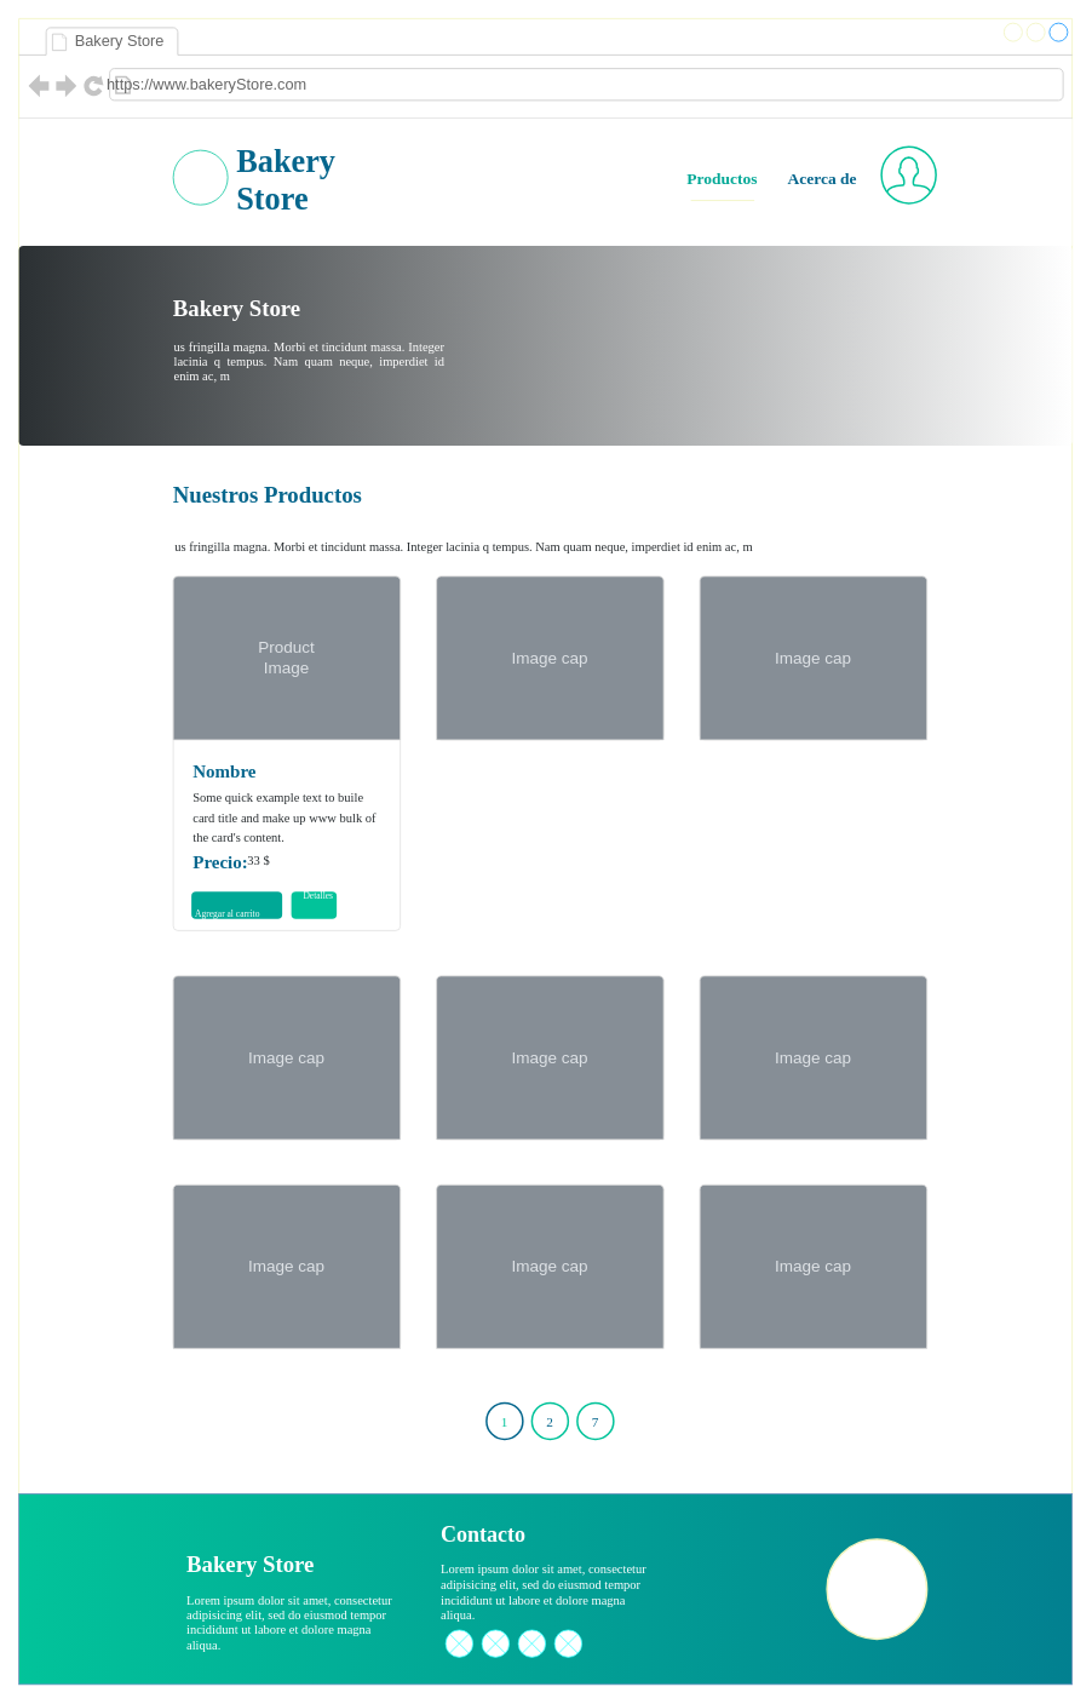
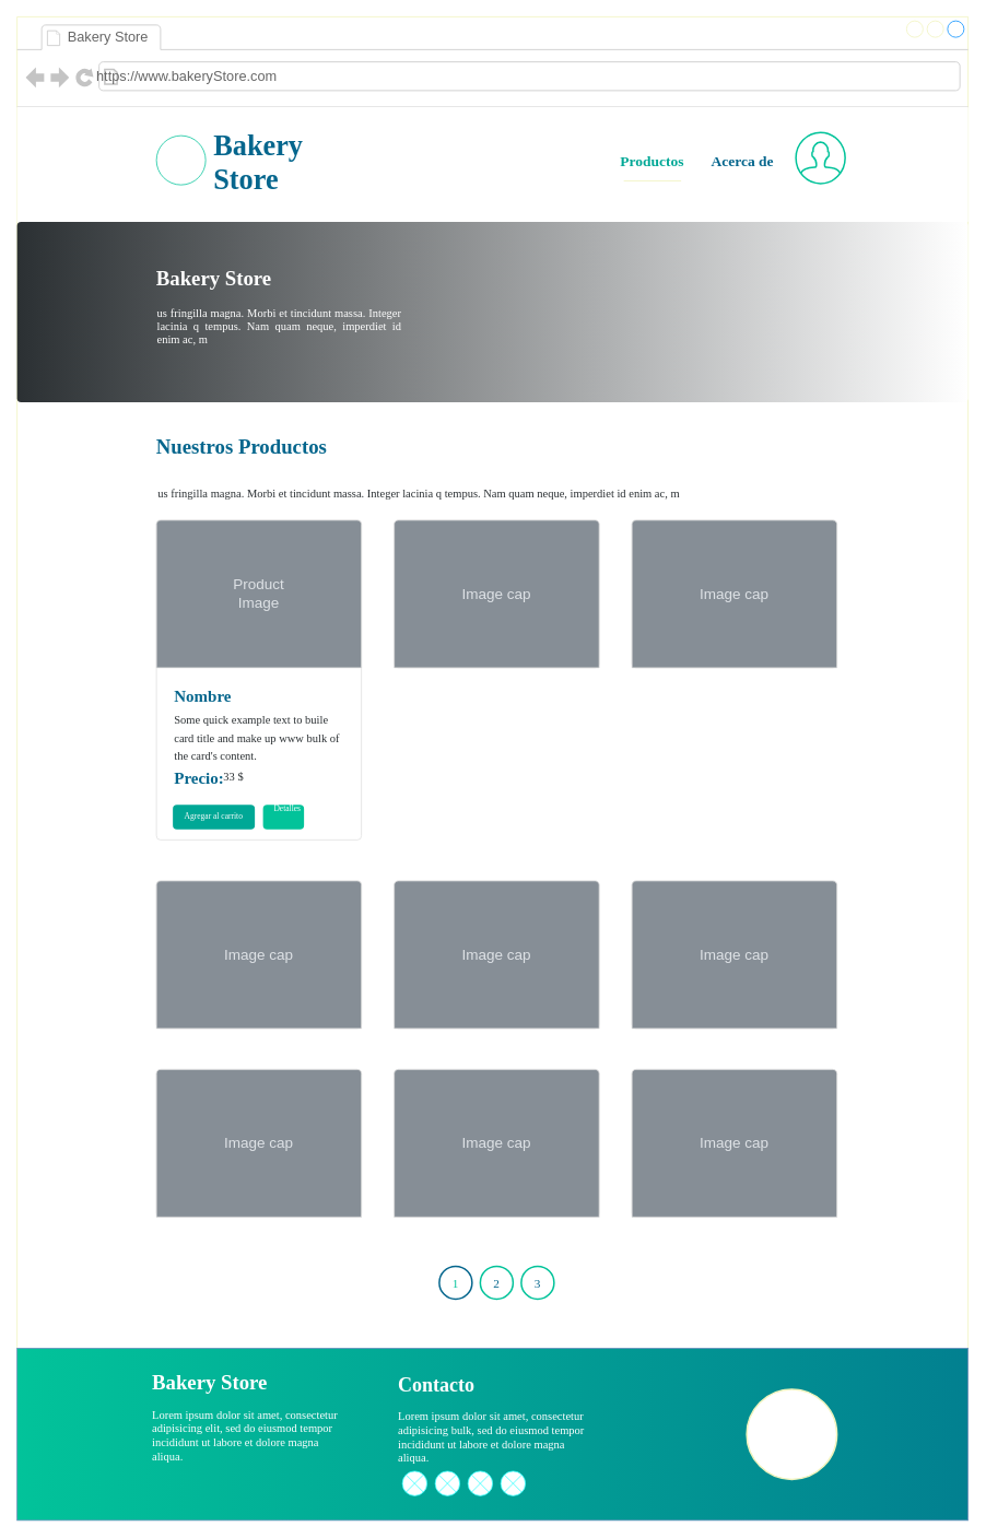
- <mxCell id="19" value="&lt;font style=&quot;font-size: 10px&quot; color=&quot;#ffffff&quot;&gt;Agregar al carrito&lt;/font&gt;" style="text;html=1;align=center;verticalAlign=middle;whiteSpace=wrap;rounded=0;shadow=0;labelBackgroundColor=none;fontFamily=Raleway;fontSize=18;fillColor=none;" parent="16" vertex="1"><mxGeometry x="10" y="357.966" width="100" height="22.286" as="geometry" /></mxCell>
+ <mxCell id="19" value="&lt;font style=&quot;font-size: 10px&quot; color=&quot;#ffffff&quot;&gt;Agregar al carrito&lt;/font&gt;" style="text;html=1;align=center;verticalAlign=middle;whiteSpace=wrap;rounded=0;shadow=0;labelBackgroundColor=none;fontFamily=Raleway;fontSize=18;fillColor=none;" parent="16" vertex="1"><mxGeometry x="20" y="347.966" width="100" height="22.286" as="geometry" /></mxCell>
- <mxCell id="57" value="&lt;font face=&quot;Raleway&quot; style=&quot;font-size: 15px&quot; color=&quot;#05668d&quot;&gt;7&lt;/font&gt;" style="text;html=1;strokeColor=none;fillColor=none;align=center;verticalAlign=middle;whiteSpace=wrap;rounded=0;labelBackgroundColor=none;fontColor=#FFFFFF;" parent="51" vertex="1"><mxGeometry x="100" width="40" height="40" as="geometry" /></mxCell>
+ <mxCell id="57" value="&lt;font face=&quot;Raleway&quot; style=&quot;font-size: 15px&quot; color=&quot;#05668d&quot;&gt;3&lt;/font&gt;" style="text;html=1;strokeColor=none;fillColor=none;align=center;verticalAlign=middle;whiteSpace=wrap;rounded=0;labelBackgroundColor=none;fontColor=#FFFFFF;" parent="51" vertex="1"><mxGeometry x="100" width="40" height="40" as="geometry" /></mxCell>
- <mxCell id="31" value="&lt;h1&gt;&lt;font face=&quot;Raleway&quot;&gt;Contacto&lt;/font&gt;&lt;/h1&gt;&lt;p&gt;&lt;font face=&quot;Raleway&quot; style=&quot;font-size: 14px&quot;&gt;Lorem ipsum dolor sit amet, consectetur adipisicing elit, sed do eiusmod tempor incididunt ut labore et dolore magna aliqua.&lt;/font&gt;&lt;/p&gt;" style="text;html=1;strokeColor=none;fillColor=none;spacing=5;spacingTop=-20;whiteSpace=wrap;overflow=hidden;rounded=0;fontColor=#FFFFFF;" parent="30" vertex="1"><mxGeometry x="460" y="25" width="240" height="120" as="geometry" /></mxCell>
+ <mxCell id="31" value="&lt;h1&gt;&lt;font face=&quot;Raleway&quot;&gt;Contacto&lt;/font&gt;&lt;/h1&gt;&lt;p&gt;&lt;font face=&quot;Raleway&quot; style=&quot;font-size: 14px&quot;&gt;Lorem ipsum dolor sit amet, consectetur adipisicing bulk, sed do eiusmod tempor incididunt ut labore et dolore magna aliqua.&lt;/font&gt;&lt;/p&gt;" style="text;html=1;strokeColor=none;fillColor=none;spacing=5;spacingTop=-20;whiteSpace=wrap;overflow=hidden;rounded=0;fontColor=#FFFFFF;" parent="30" vertex="1"><mxGeometry x="460" y="25" width="240" height="120" as="geometry" /></mxCell>
- <mxCell id="36" value="&lt;h1 style=&quot;font-size: 25px&quot;&gt;&lt;font face=&quot;Dancing Script&quot; color=&quot;#ffffff&quot; style=&quot;font-size: 25px&quot;&gt;Bakery Store&lt;/font&gt;&lt;/h1&gt;&lt;p&gt;&lt;font face=&quot;Raleway&quot; style=&quot;font-size: 14px&quot; color=&quot;#ffffff&quot;&gt;Lorem ipsum dolor sit amet, consectetur adipisicing elit, sed do eiusmod tempor incididunt ut labore et dolore magna aliqua.&lt;/font&gt;&lt;/p&gt;" style="text;html=1;strokeColor=none;fillColor=none;spacing=5;spacingTop=-20;whiteSpace=wrap;overflow=hidden;rounded=0;" parent="30" vertex="1"><mxGeometry x="180" y="55" width="240" height="130" as="geometry" /></mxCell>
+ <mxCell id="36" value="&lt;h1 style=&quot;font-size: 25px&quot;&gt;&lt;font face=&quot;Dancing Script&quot; color=&quot;#ffffff&quot; style=&quot;font-size: 25px&quot;&gt;Bakery Store&lt;/font&gt;&lt;/h1&gt;&lt;p&gt;&lt;font face=&quot;Raleway&quot; style=&quot;font-size: 14px&quot; color=&quot;#ffffff&quot;&gt;Lorem ipsum dolor sit amet, consectetur adipisicing elit, sed do eiusmod tempor incididunt ut labore et dolore magna aliqua.&lt;/font&gt;&lt;/p&gt;" style="text;html=1;strokeColor=none;fillColor=none;spacing=5;spacingTop=-20;whiteSpace=wrap;overflow=hidden;rounded=0;" parent="30" vertex="1"><mxGeometry x="160" y="20" width="240" height="130" as="geometry" /></mxCell>
